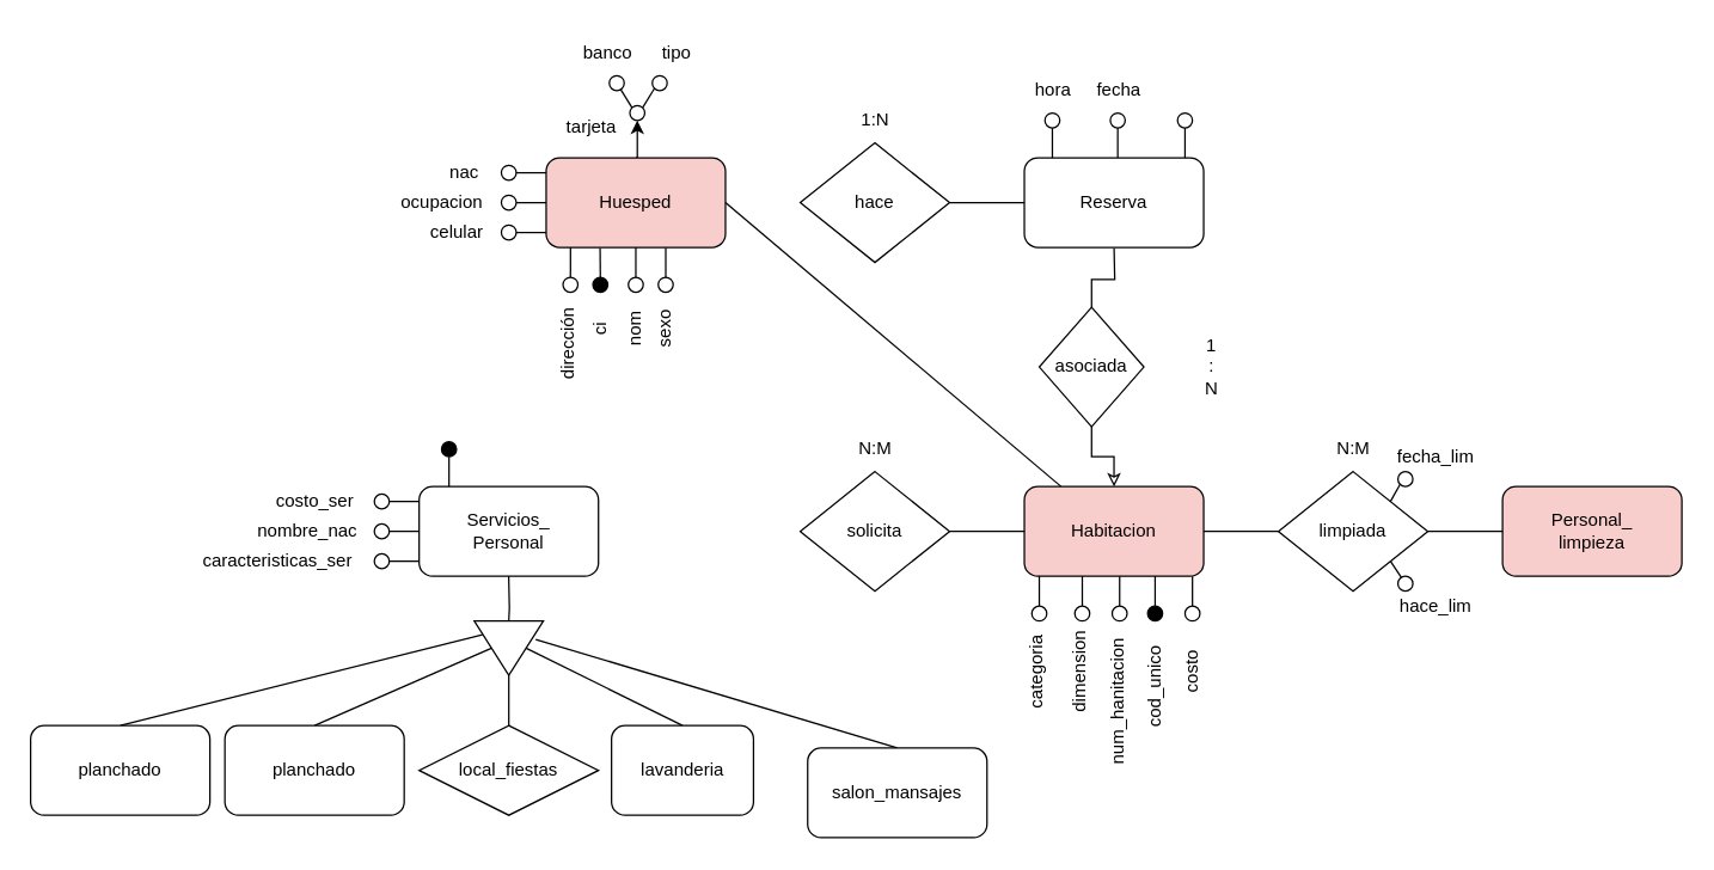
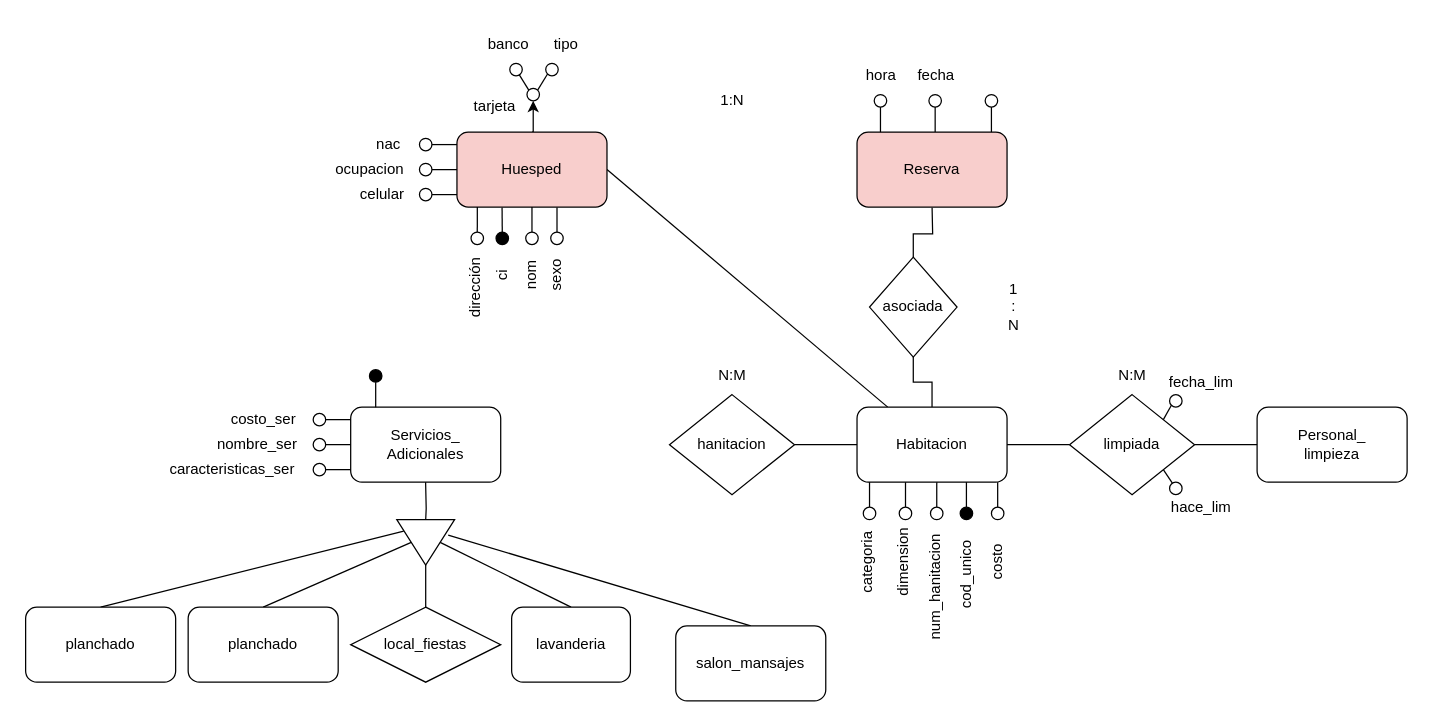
- <mxCell id="2" value="hace" style="rhombus;whiteSpace=wrap;html=1;" parent="1" vertex="1"><mxGeometry x="535" y="95" width="100" height="80" as="geometry" /></mxCell>
- <mxCell id="6" style="edgeStyle=none;rounded=0;orthogonalLoop=1;jettySize=auto;html=1;exitX=0;exitY=0.5;exitDx=0;exitDy=0;entryX=1;entryY=0.5;entryDx=0;entryDy=0;endArrow=none;endFill=0;" parent="1" source="7" target="2" edge="1"><mxGeometry relative="1" as="geometry" /></mxCell>
- <mxCell id="7" value="Reserva" style="rounded=1;whiteSpace=wrap;html=1;" parent="1" vertex="1"><mxGeometry x="685" y="105" width="120" height="60" as="geometry" /></mxCell>
+ <mxCell id="7" value="Reserva" style="rounded=1;whiteSpace=wrap;html=1;fillColor=#f8cecc;" parent="1" vertex="1"><mxGeometry x="685" y="105" width="120" height="60" as="geometry" /></mxCell>
- <mxCell id="9" style="edgeStyle=orthogonalEdgeStyle;rounded=0;orthogonalLoop=1;jettySize=auto;html=1;entryX=0.5;entryY=0;entryDx=0;entryDy=0;endArrow=classic;endFill=0;" parent="1" source="10" target="12" edge="1"><mxGeometry relative="1" as="geometry" /></mxCell>
+ <mxCell id="9" style="edgeStyle=orthogonalEdgeStyle;rounded=0;orthogonalLoop=1;jettySize=auto;html=1;entryX=0.5;entryY=0;entryDx=0;entryDy=0;endArrow=none;endFill=0;" parent="1" source="10" target="12" edge="1"><mxGeometry relative="1" as="geometry" /></mxCell>
- <mxCell id="85" value="nombre_nac" style="text;html=1;align=center;verticalAlign=middle;resizable=0;points=[];autosize=1;strokeColor=none;fillColor=none;" vertex="1" parent="1"><mxGeometry x="160" y="340" width="90" height="30" as="geometry" /></mxCell>
+ <mxCell id="85" value="nombre_ser" style="text;html=1;align=center;verticalAlign=middle;resizable=0;points=[];autosize=1;strokeColor=none;fillColor=none;" vertex="1" parent="1"><mxGeometry x="160" y="340" width="90" height="30" as="geometry" /></mxCell>
- <mxCell id="17" value="&lt;div&gt;Servicios_&lt;/div&gt;&lt;div&gt;Personal&lt;br&gt;&lt;/div&gt;" style="rounded=1;whiteSpace=wrap;html=1;" parent="1" vertex="1"><mxGeometry x="280" y="325" width="120" height="60" as="geometry" /></mxCell>
+ <mxCell id="17" value="&lt;div&gt;Servicios_&lt;/div&gt;&lt;div&gt;Adicionales&lt;br&gt;&lt;/div&gt;" style="rounded=1;whiteSpace=wrap;html=1;" parent="1" vertex="1"><mxGeometry x="280" y="325" width="120" height="60" as="geometry" /></mxCell>
- <mxCell id="14" value="solicita" style="rhombus;whiteSpace=wrap;html=1;" parent="1" vertex="1"><mxGeometry x="535" y="315" width="100" height="80" as="geometry" /></mxCell>
+ <mxCell id="14" value="hanitacion" style="rhombus;whiteSpace=wrap;html=1;" parent="1" vertex="1"><mxGeometry x="535" y="315" width="100" height="80" as="geometry" /></mxCell>
- <mxCell id="12" value="Habitacion" style="rounded=1;whiteSpace=wrap;html=1;fillColor=#f8cecc;" parent="1" vertex="1"><mxGeometry x="685" y="325" width="120" height="60" as="geometry" /></mxCell>
+ <mxCell id="12" value="Habitacion" style="rounded=1;whiteSpace=wrap;html=1;" parent="1" vertex="1"><mxGeometry x="685" y="325" width="120" height="60" as="geometry" /></mxCell>
- <mxCell id="18" value="&lt;div&gt;Personal_&lt;/div&gt;&lt;div&gt;limpieza&lt;br&gt;&lt;/div&gt;" style="rounded=1;whiteSpace=wrap;html=1;fillColor=#f8cecc;" parent="1" vertex="1"><mxGeometry x="1005" y="325" width="120" height="60" as="geometry" /></mxCell>
+ <mxCell id="18" value="&lt;div&gt;Personal_&lt;/div&gt;&lt;div&gt;limpieza&lt;br&gt;&lt;/div&gt;" style="rounded=1;whiteSpace=wrap;html=1;" parent="1" vertex="1"><mxGeometry x="1005" y="325" width="120" height="60" as="geometry" /></mxCell>
